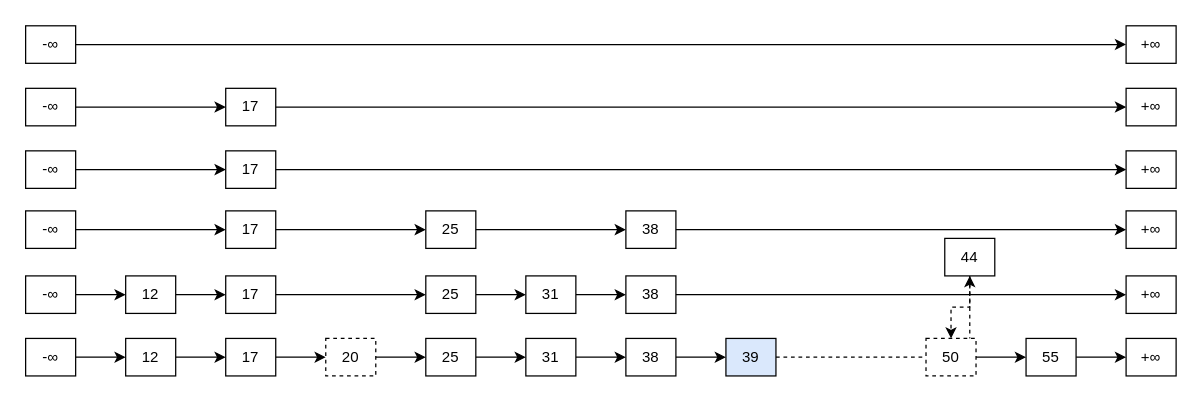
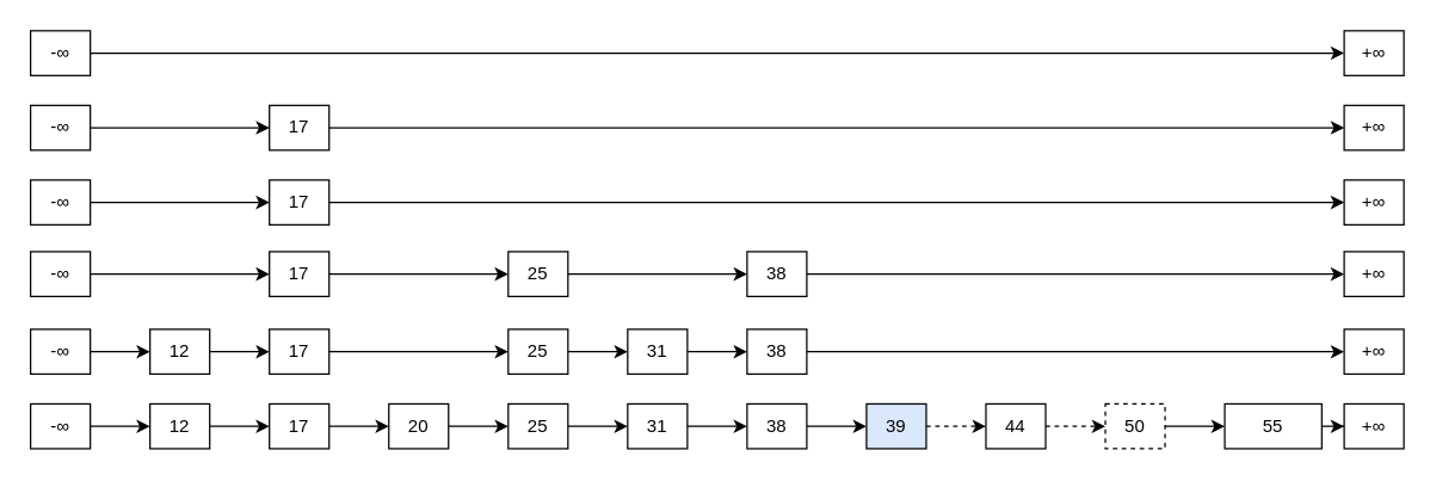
- <mxCell id="19" value="44" style="whiteSpace=wrap;html=1;rounded=0;" vertex="1" parent="1"><mxGeometry x="755" y="190" width="40" height="30" as="geometry" /></mxCell>
+ <mxCell id="19" value="44" style="whiteSpace=wrap;html=1;rounded=0;" vertex="1" parent="1"><mxGeometry x="660" y="270" width="40" height="30" as="geometry" /></mxCell>
- <mxCell id="9" value="20" style="whiteSpace=wrap;html=1;rounded=0;dashed=1;" vertex="1" parent="1"><mxGeometry x="260" y="270" width="40" height="30" as="geometry" /></mxCell>
+ <mxCell id="9" value="20" style="whiteSpace=wrap;html=1;rounded=0;" vertex="1" parent="1"><mxGeometry x="260" y="270" width="40" height="30" as="geometry" /></mxCell>
- <mxCell id="23" value="55" style="whiteSpace=wrap;html=1;rounded=0;" vertex="1" parent="1"><mxGeometry x="820" y="270" width="40" height="30" as="geometry" /></mxCell>
+ <mxCell id="23" value="55" style="whiteSpace=wrap;html=1;rounded=0;" vertex="1" parent="1"><mxGeometry x="820" y="270" width="65" height="30" as="geometry" /></mxCell>
